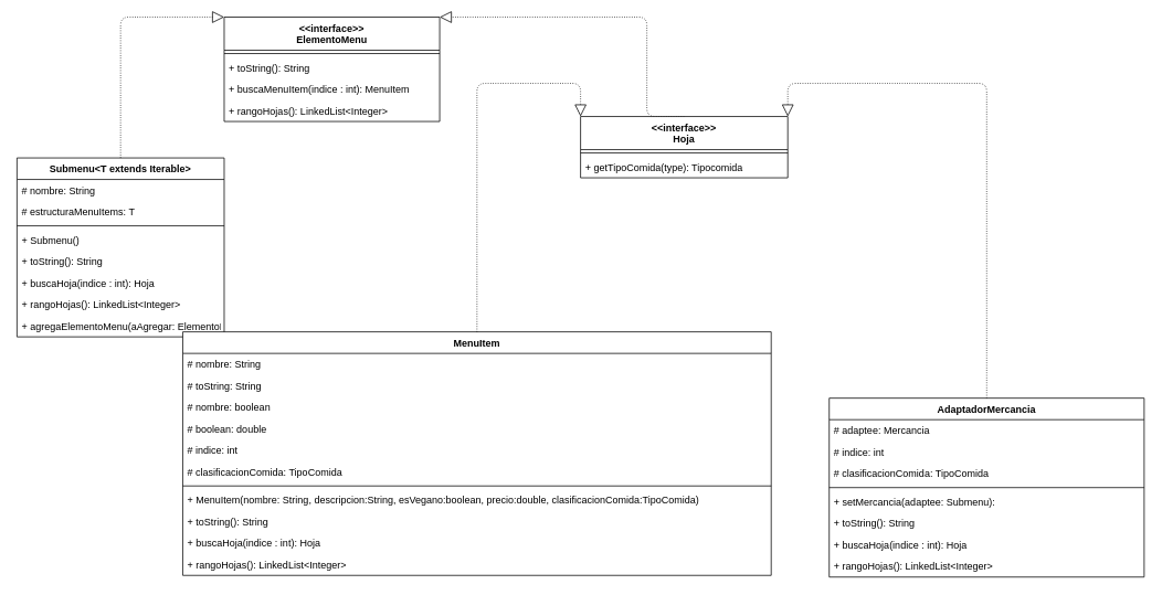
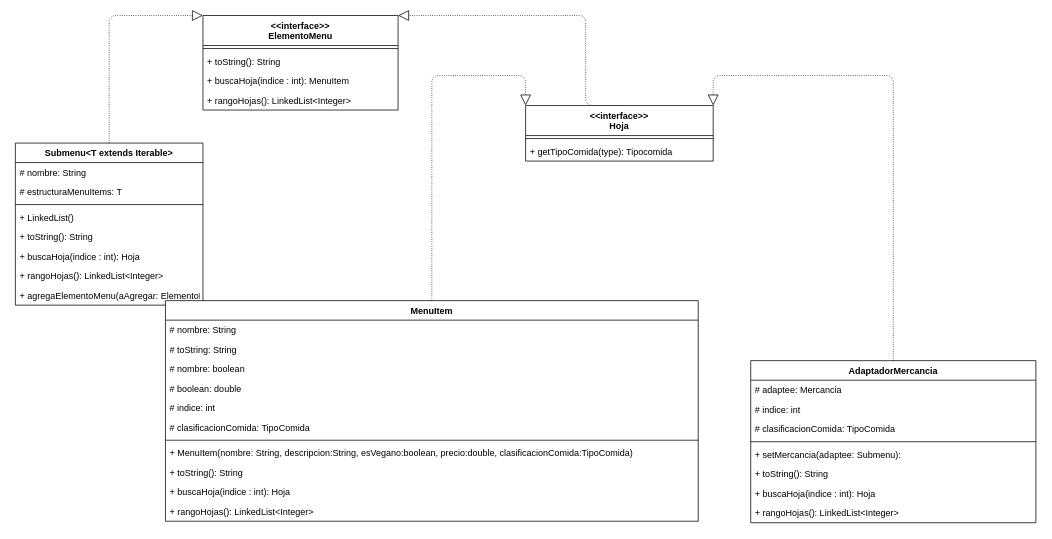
- <mxCell id="5" value="+ buscaMenuItem(indice : int): MenuItem" style="text;strokeColor=none;fillColor=none;align=left;verticalAlign=top;spacingLeft=4;spacingRight=4;overflow=hidden;rotatable=0;points=[[0,0.5],[1,0.5]];portConstraint=eastwest;" parent="2" vertex="1"><mxGeometry y="74" width="260" height="26" as="geometry" /></mxCell>
+ <mxCell id="5" value="+ buscaHoja(indice : int): MenuItem" style="text;strokeColor=none;fillColor=none;align=left;verticalAlign=top;spacingLeft=4;spacingRight=4;overflow=hidden;rotatable=0;points=[[0,0.5],[1,0.5]];portConstraint=eastwest;" parent="2" vertex="1"><mxGeometry y="74" width="260" height="26" as="geometry" /></mxCell>
- <mxCell id="11" value="+ Submenu()" style="text;strokeColor=none;fillColor=none;align=left;verticalAlign=top;spacingLeft=4;spacingRight=4;overflow=hidden;rotatable=0;points=[[0,0.5],[1,0.5]];portConstraint=eastwest;" parent="7" vertex="1"><mxGeometry y="86" width="250" height="26" as="geometry" /></mxCell>
+ <mxCell id="11" value="+ LinkedList()" style="text;strokeColor=none;fillColor=none;align=left;verticalAlign=top;spacingLeft=4;spacingRight=4;overflow=hidden;rotatable=0;points=[[0,0.5],[1,0.5]];portConstraint=eastwest;" parent="7" vertex="1"><mxGeometry y="86" width="250" height="26" as="geometry" /></mxCell>
